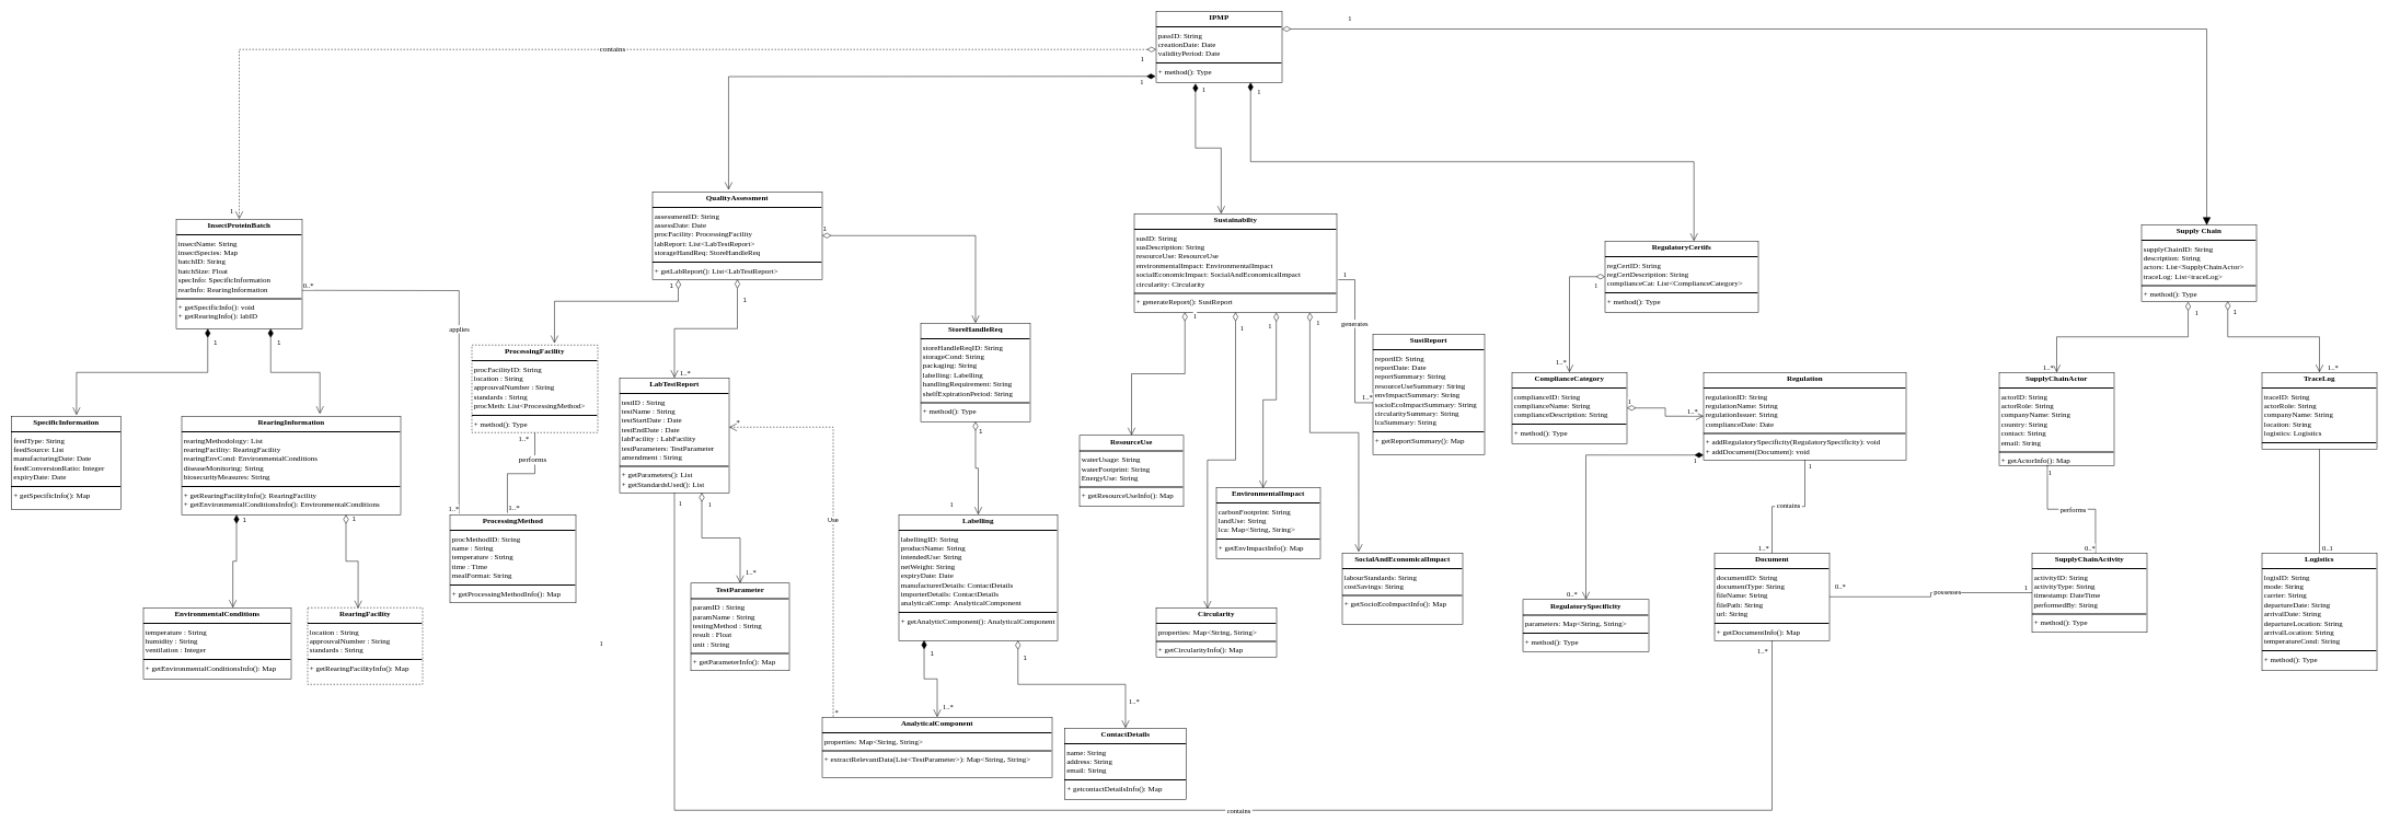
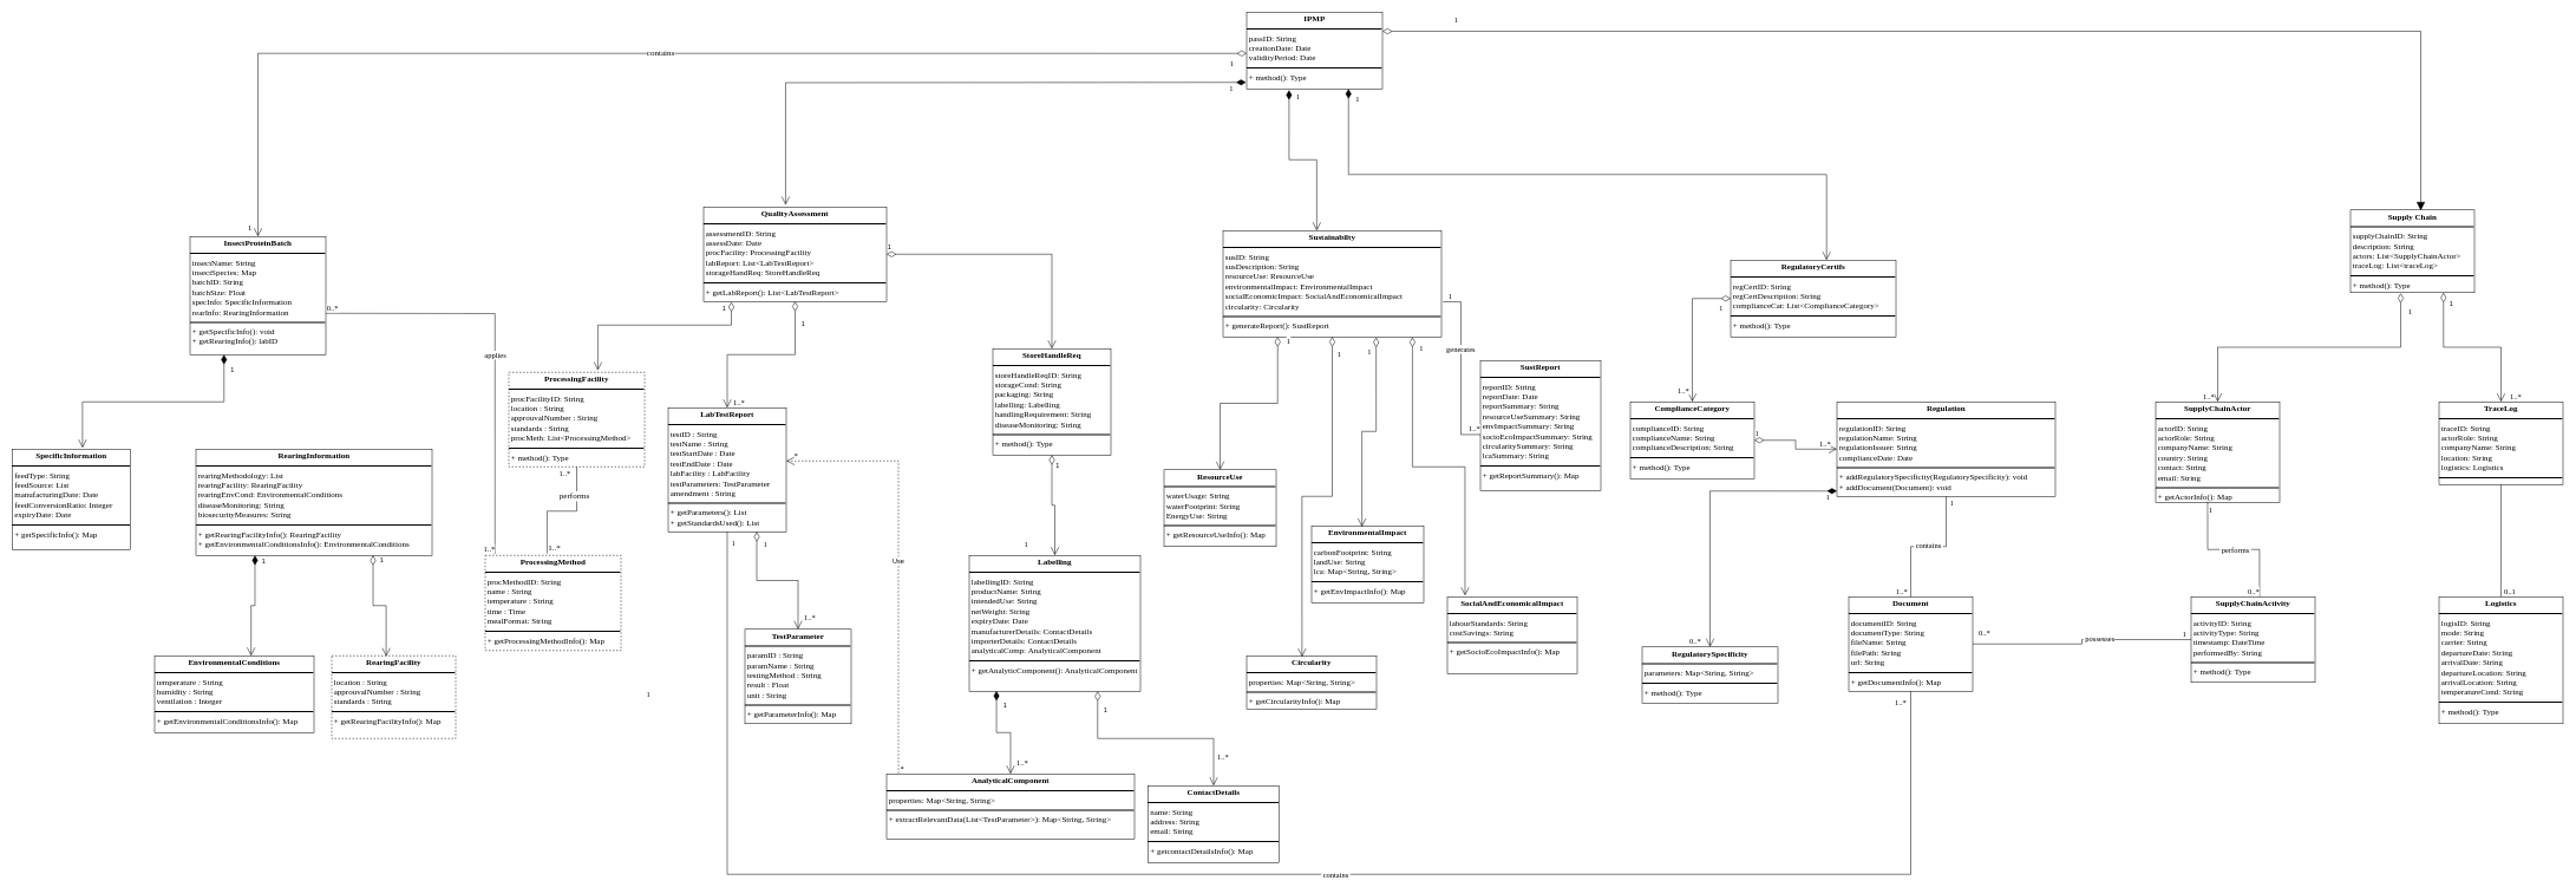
- <mxCell id="8" value="&lt;font style=&quot;font-size: 14px;&quot; face=&quot;Comic Sans MS&quot;&gt;contains&lt;/font&gt;" style="endArrow=open;html=1;endSize=12;startArrow=diamondThin;startSize=14;startFill=0;edgeStyle=orthogonalEdgeStyle;rounded=0;exitX=0;exitY=0.538;exitDx=0;exitDy=0;entryX=0.5;entryY=0;entryDx=0;entryDy=0;exitPerimeter=0;dashed=1;" parent="1" source="2" target="3" edge="1"><mxGeometry relative="1" as="geometry"><mxPoint x="2028" y="260" as="sourcePoint" /><mxPoint x="2188" y="260" as="targetPoint" /></mxGeometry></mxCell>
+ <mxCell id="8" value="&lt;font style=&quot;font-size: 14px;&quot; face=&quot;Comic Sans MS&quot;&gt;contains&lt;/font&gt;" style="endArrow=open;html=1;endSize=12;startArrow=diamondThin;startSize=14;startFill=0;edgeStyle=orthogonalEdgeStyle;rounded=0;exitX=0;exitY=0.538;exitDx=0;exitDy=0;entryX=0.5;entryY=0;entryDx=0;entryDy=0;exitPerimeter=0;" parent="1" source="2" target="3" edge="1"><mxGeometry relative="1" as="geometry"><mxPoint x="2028" y="260" as="sourcePoint" /><mxPoint x="2188" y="260" as="targetPoint" /></mxGeometry></mxCell>
- <mxCell id="5" value="&lt;p style=&quot;margin:0px;margin-top:4px;text-align:center;&quot;&gt;&lt;b&gt;Supply Chain&lt;/b&gt;&lt;/p&gt;&lt;hr style=&quot;border-style:solid;&quot;&gt;&lt;p style=&quot;margin:0px;margin-left:4px;&quot;&gt;supplyChainID: String&lt;/p&gt;&lt;p style=&quot;margin:0px;margin-left:4px;&quot;&gt;description: String&lt;/p&gt;&lt;p style=&quot;margin:0px;margin-left:4px;&quot;&gt;actors: List&amp;lt;SupplyChainActor&amp;gt;&lt;/p&gt;&lt;p style=&quot;margin:0px;margin-left:4px;&quot;&gt;traceLog: List&amp;lt;traceLog&amp;gt;&lt;/p&gt;&lt;hr style=&quot;border-style:solid;&quot;&gt;&lt;p style=&quot;margin:0px;margin-left:4px;&quot;&gt;+ method(): Type&lt;/p&gt;" style="verticalAlign=top;align=left;overflow=fill;html=1;whiteSpace=wrap;fontFamily=Tahoma;fontSize=14;" parent="1" vertex="1"><mxGeometry x="3911" y="410" width="210" height="140" as="geometry" /></mxCell>
+ <mxCell id="5" value="&lt;p style=&quot;margin:0px;margin-top:4px;text-align:center;&quot;&gt;&lt;b&gt;Supply Chain&lt;/b&gt;&lt;/p&gt;&lt;hr style=&quot;border-style:solid;&quot;&gt;&lt;p style=&quot;margin:0px;margin-left:4px;&quot;&gt;supplyChainID: String&lt;/p&gt;&lt;p style=&quot;margin:0px;margin-left:4px;&quot;&gt;description: String&lt;/p&gt;&lt;p style=&quot;margin:0px;margin-left:4px;&quot;&gt;actors: List&amp;lt;SupplyChainActor&amp;gt;&lt;/p&gt;&lt;p style=&quot;margin:0px;margin-left:4px;&quot;&gt;traceLog: List&amp;lt;traceLog&amp;gt;&lt;/p&gt;&lt;hr style=&quot;border-style:solid;&quot;&gt;&lt;p style=&quot;margin:0px;margin-left:4px;&quot;&gt;+ method(): Type&lt;/p&gt;" style="verticalAlign=top;align=left;overflow=fill;html=1;whiteSpace=wrap;fontFamily=Tahoma;fontSize=14;" parent="1" vertex="1"><mxGeometry x="3981" y="355" width="210" height="140" as="geometry" /></mxCell>
- <mxCell id="47" value="&lt;p style=&quot;margin:0px;margin-top:4px;text-align:center;&quot;&gt;&lt;b&gt;StoreHandleReq&lt;/b&gt;&lt;/p&gt;&lt;hr style=&quot;border-style:solid;&quot;&gt;&lt;p style=&quot;margin:0px;margin-left:4px;&quot;&gt;storeHandleReqID: String&lt;/p&gt;&lt;p style=&quot;margin:0px;margin-left:4px;&quot;&gt;storageCond: String&lt;/p&gt;&lt;p style=&quot;margin:0px;margin-left:4px;&quot;&gt;packaging: String&lt;/p&gt;&lt;p style=&quot;margin:0px;margin-left:4px;&quot;&gt;labelling: Labelling&lt;/p&gt;&lt;p style=&quot;margin:0px;margin-left:4px;&quot;&gt;handlingRequirement: String&lt;/p&gt;&lt;p style=&quot;margin:0px;margin-left:4px;&quot;&gt;shelfExpirationPeriod: String&lt;/p&gt;&lt;hr style=&quot;border-style:solid;&quot;&gt;&lt;p style=&quot;margin:0px;margin-left:4px;&quot;&gt;+ method(): Type&lt;/p&gt;" style="verticalAlign=top;align=left;overflow=fill;html=1;whiteSpace=wrap;fontFamily=Tahoma;fontSize=14;" parent="1" vertex="1"><mxGeometry x="1681" y="590" width="200" height="180" as="geometry" /></mxCell>
+ <mxCell id="47" value="&lt;p style=&quot;margin:0px;margin-top:4px;text-align:center;&quot;&gt;&lt;b&gt;StoreHandleReq&lt;/b&gt;&lt;/p&gt;&lt;hr style=&quot;border-style:solid;&quot;&gt;&lt;p style=&quot;margin:0px;margin-left:4px;&quot;&gt;storeHandleReqID: String&lt;/p&gt;&lt;p style=&quot;margin:0px;margin-left:4px;&quot;&gt;storageCond: String&lt;/p&gt;&lt;p style=&quot;margin:0px;margin-left:4px;&quot;&gt;packaging: String&lt;/p&gt;&lt;p style=&quot;margin:0px;margin-left:4px;&quot;&gt;labelling: Labelling&lt;/p&gt;&lt;p style=&quot;margin:0px;margin-left:4px;&quot;&gt;handlingRequirement: String&lt;/p&gt;&lt;p style=&quot;margin:0px;margin-left:4px;&quot;&gt;diseaseMonitoring: String&lt;/p&gt;&lt;hr style=&quot;border-style:solid;&quot;&gt;&lt;p style=&quot;margin:0px;margin-left:4px;&quot;&gt;+ method(): Type&lt;/p&gt;" style="verticalAlign=top;align=left;overflow=fill;html=1;whiteSpace=wrap;fontFamily=Tahoma;fontSize=14;" parent="1" vertex="1"><mxGeometry x="1681" y="590" width="200" height="180" as="geometry" /></mxCell>
- <mxCell id="30" value="1" style="endArrow=open;html=1;endSize=12;startArrow=diamondThin;startSize=14;startFill=1;edgeStyle=orthogonalEdgeStyle;align=left;verticalAlign=bottom;rounded=0;exitX=0.75;exitY=1;exitDx=0;exitDy=0;entryX=0.631;entryY=-0.023;entryDx=0;entryDy=0;entryPerimeter=0;" parent="1" source="3" target="24" edge="1"><mxGeometry x="-0.725" y="10" relative="1" as="geometry"><mxPoint x="891" y="1030" as="sourcePoint" /><mxPoint x="1051" y="1030" as="targetPoint" /><mxPoint as="offset" /></mxGeometry></mxCell>
- <mxCell id="31" value="&lt;p style=&quot;margin:0px;margin-top:4px;text-align:center;&quot;&gt;&lt;b&gt;ProcessingMethod&lt;/b&gt;&lt;/p&gt;&lt;hr style=&quot;border-style:solid;&quot;&gt;&lt;p style=&quot;margin:0px;margin-left:4px;&quot;&gt;procMethodID: String&lt;/p&gt;&lt;p style=&quot;margin:0px;margin-left:4px;&quot;&gt;name&lt;span style=&quot;background-color: transparent; color: light-dark(rgb(0, 0, 0), rgb(255, 255, 255));&quot;&gt;&amp;nbsp;&lt;/span&gt;&lt;span style=&quot;background-color: transparent; color: light-dark(rgb(0, 0, 0), rgb(255, 255, 255));&quot;&gt;: String&lt;/span&gt;&lt;/p&gt;&lt;p style=&quot;margin:0px;margin-left:4px;&quot;&gt;temperature&lt;span style=&quot;background-color: transparent; color: light-dark(rgb(0, 0, 0), rgb(255, 255, 255));&quot;&gt;&amp;nbsp;&lt;/span&gt;&lt;span style=&quot;background-color: transparent; color: light-dark(rgb(0, 0, 0), rgb(255, 255, 255));&quot;&gt;: String&lt;/span&gt;&lt;/p&gt;&lt;p style=&quot;margin:0px;margin-left:4px;&quot;&gt;&lt;span style=&quot;background-color: transparent; color: light-dark(rgb(0, 0, 0), rgb(255, 255, 255));&quot;&gt;time : Time&lt;/span&gt;&lt;/p&gt;&lt;p style=&quot;margin:0px;margin-left:4px;&quot;&gt;&lt;span style=&quot;background-color: transparent; color: light-dark(rgb(0, 0, 0), rgb(255, 255, 255));&quot;&gt;mealFormat: String&lt;/span&gt;&lt;/p&gt;&lt;hr style=&quot;border-style:solid;&quot;&gt;&lt;p style=&quot;margin:0px;margin-left:4px;&quot;&gt;+ getProcessingMethodInfo(): Map&lt;/p&gt;" style="verticalAlign=top;align=left;overflow=fill;html=1;whiteSpace=wrap;fontFamily=Tahoma;fontSize=14;" parent="1" vertex="1"><mxGeometry x="821" y="940" width="230" height="161" as="geometry" /></mxCell>
+ <mxCell id="31" value="&lt;p style=&quot;margin:0px;margin-top:4px;text-align:center;&quot;&gt;&lt;b&gt;ProcessingMethod&lt;/b&gt;&lt;/p&gt;&lt;hr style=&quot;border-style:solid;&quot;&gt;&lt;p style=&quot;margin:0px;margin-left:4px;&quot;&gt;procMethodID: String&lt;/p&gt;&lt;p style=&quot;margin:0px;margin-left:4px;&quot;&gt;name&lt;span style=&quot;background-color: transparent; color: light-dark(rgb(0, 0, 0), rgb(255, 255, 255));&quot;&gt;&amp;nbsp;&lt;/span&gt;&lt;span style=&quot;background-color: transparent; color: light-dark(rgb(0, 0, 0), rgb(255, 255, 255));&quot;&gt;: String&lt;/span&gt;&lt;/p&gt;&lt;p style=&quot;margin:0px;margin-left:4px;&quot;&gt;temperature&lt;span style=&quot;background-color: transparent; color: light-dark(rgb(0, 0, 0), rgb(255, 255, 255));&quot;&gt;&amp;nbsp;&lt;/span&gt;&lt;span style=&quot;background-color: transparent; color: light-dark(rgb(0, 0, 0), rgb(255, 255, 255));&quot;&gt;: String&lt;/span&gt;&lt;/p&gt;&lt;p style=&quot;margin:0px;margin-left:4px;&quot;&gt;&lt;span style=&quot;background-color: transparent; color: light-dark(rgb(0, 0, 0), rgb(255, 255, 255));&quot;&gt;time : Time&lt;/span&gt;&lt;/p&gt;&lt;p style=&quot;margin:0px;margin-left:4px;&quot;&gt;&lt;span style=&quot;background-color: transparent; color: light-dark(rgb(0, 0, 0), rgb(255, 255, 255));&quot;&gt;mealFormat: String&lt;/span&gt;&lt;/p&gt;&lt;hr style=&quot;border-style:solid;&quot;&gt;&lt;p style=&quot;margin:0px;margin-left:4px;&quot;&gt;+ getProcessingMethodInfo(): Map&lt;/p&gt;" style="verticalAlign=top;align=left;overflow=fill;html=1;whiteSpace=wrap;fontFamily=Tahoma;fontSize=14;dashed=1;" parent="1" vertex="1"><mxGeometry x="821" y="940" width="230" height="161" as="geometry" /></mxCell>
